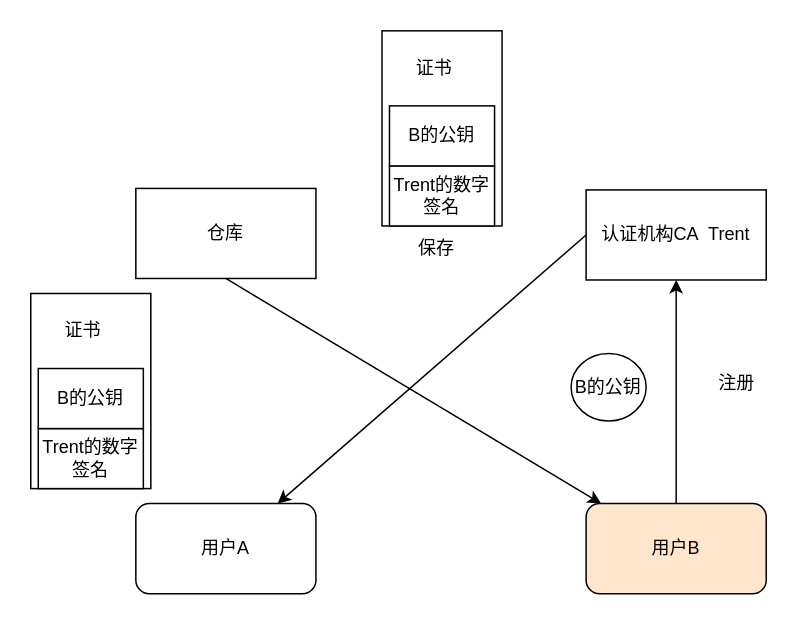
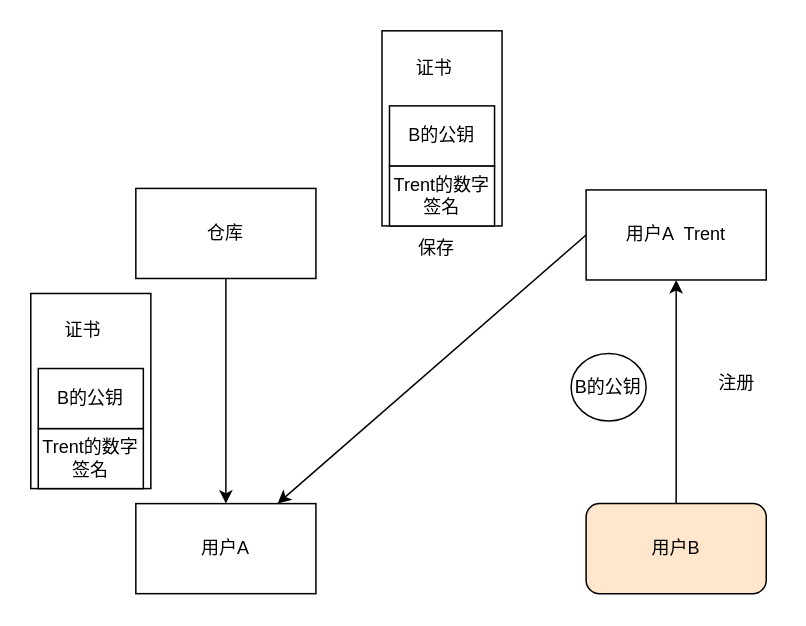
- <mxCell id="4" value="认证机构CA&amp;nbsp; Trent" style="rounded=0;whiteSpace=wrap;html=1;" vertex="1" parent="1"><mxGeometry x="390" y="126" width="120" height="60" as="geometry" /></mxCell>
+ <mxCell id="4" value="用户A&amp;nbsp; Trent" style="rounded=0;whiteSpace=wrap;html=1;" vertex="1" parent="1"><mxGeometry x="390" y="126" width="120" height="60" as="geometry" /></mxCell>
- <mxCell id="11" value="" style="endArrow=classic;html=1;rounded=0;exitX=0.5;exitY=1;exitDx=0;exitDy=0;" edge="1" parent="1" source="8" target="2"><mxGeometry width="50" height="50" relative="1" as="geometry"><mxPoint x="120" y="265" as="sourcePoint" /><mxPoint x="170" y="215" as="targetPoint" /></mxGeometry></mxCell>
+ <mxCell id="11" value="" style="endArrow=classic;html=1;rounded=0;exitX=0.5;exitY=1;exitDx=0;exitDy=0;entryX=0.5;entryY=0;entryDx=0;entryDy=0;" edge="1" parent="1" source="8" target="3"><mxGeometry width="50" height="50" relative="1" as="geometry"><mxPoint x="120" y="265" as="sourcePoint" /><mxPoint x="170" y="215" as="targetPoint" /></mxGeometry></mxCell>
- <mxCell id="3" value="用户A" style="rounded=1;whiteSpace=wrap;html=1;" vertex="1" parent="1"><mxGeometry x="90" y="335" width="120" height="60" as="geometry" /></mxCell>
+ <mxCell id="3" value="用户A" style="whiteSpace=wrap;html=1;rounded=0;" vertex="1" parent="1"><mxGeometry x="90" y="335" width="120" height="60" as="geometry" /></mxCell>
